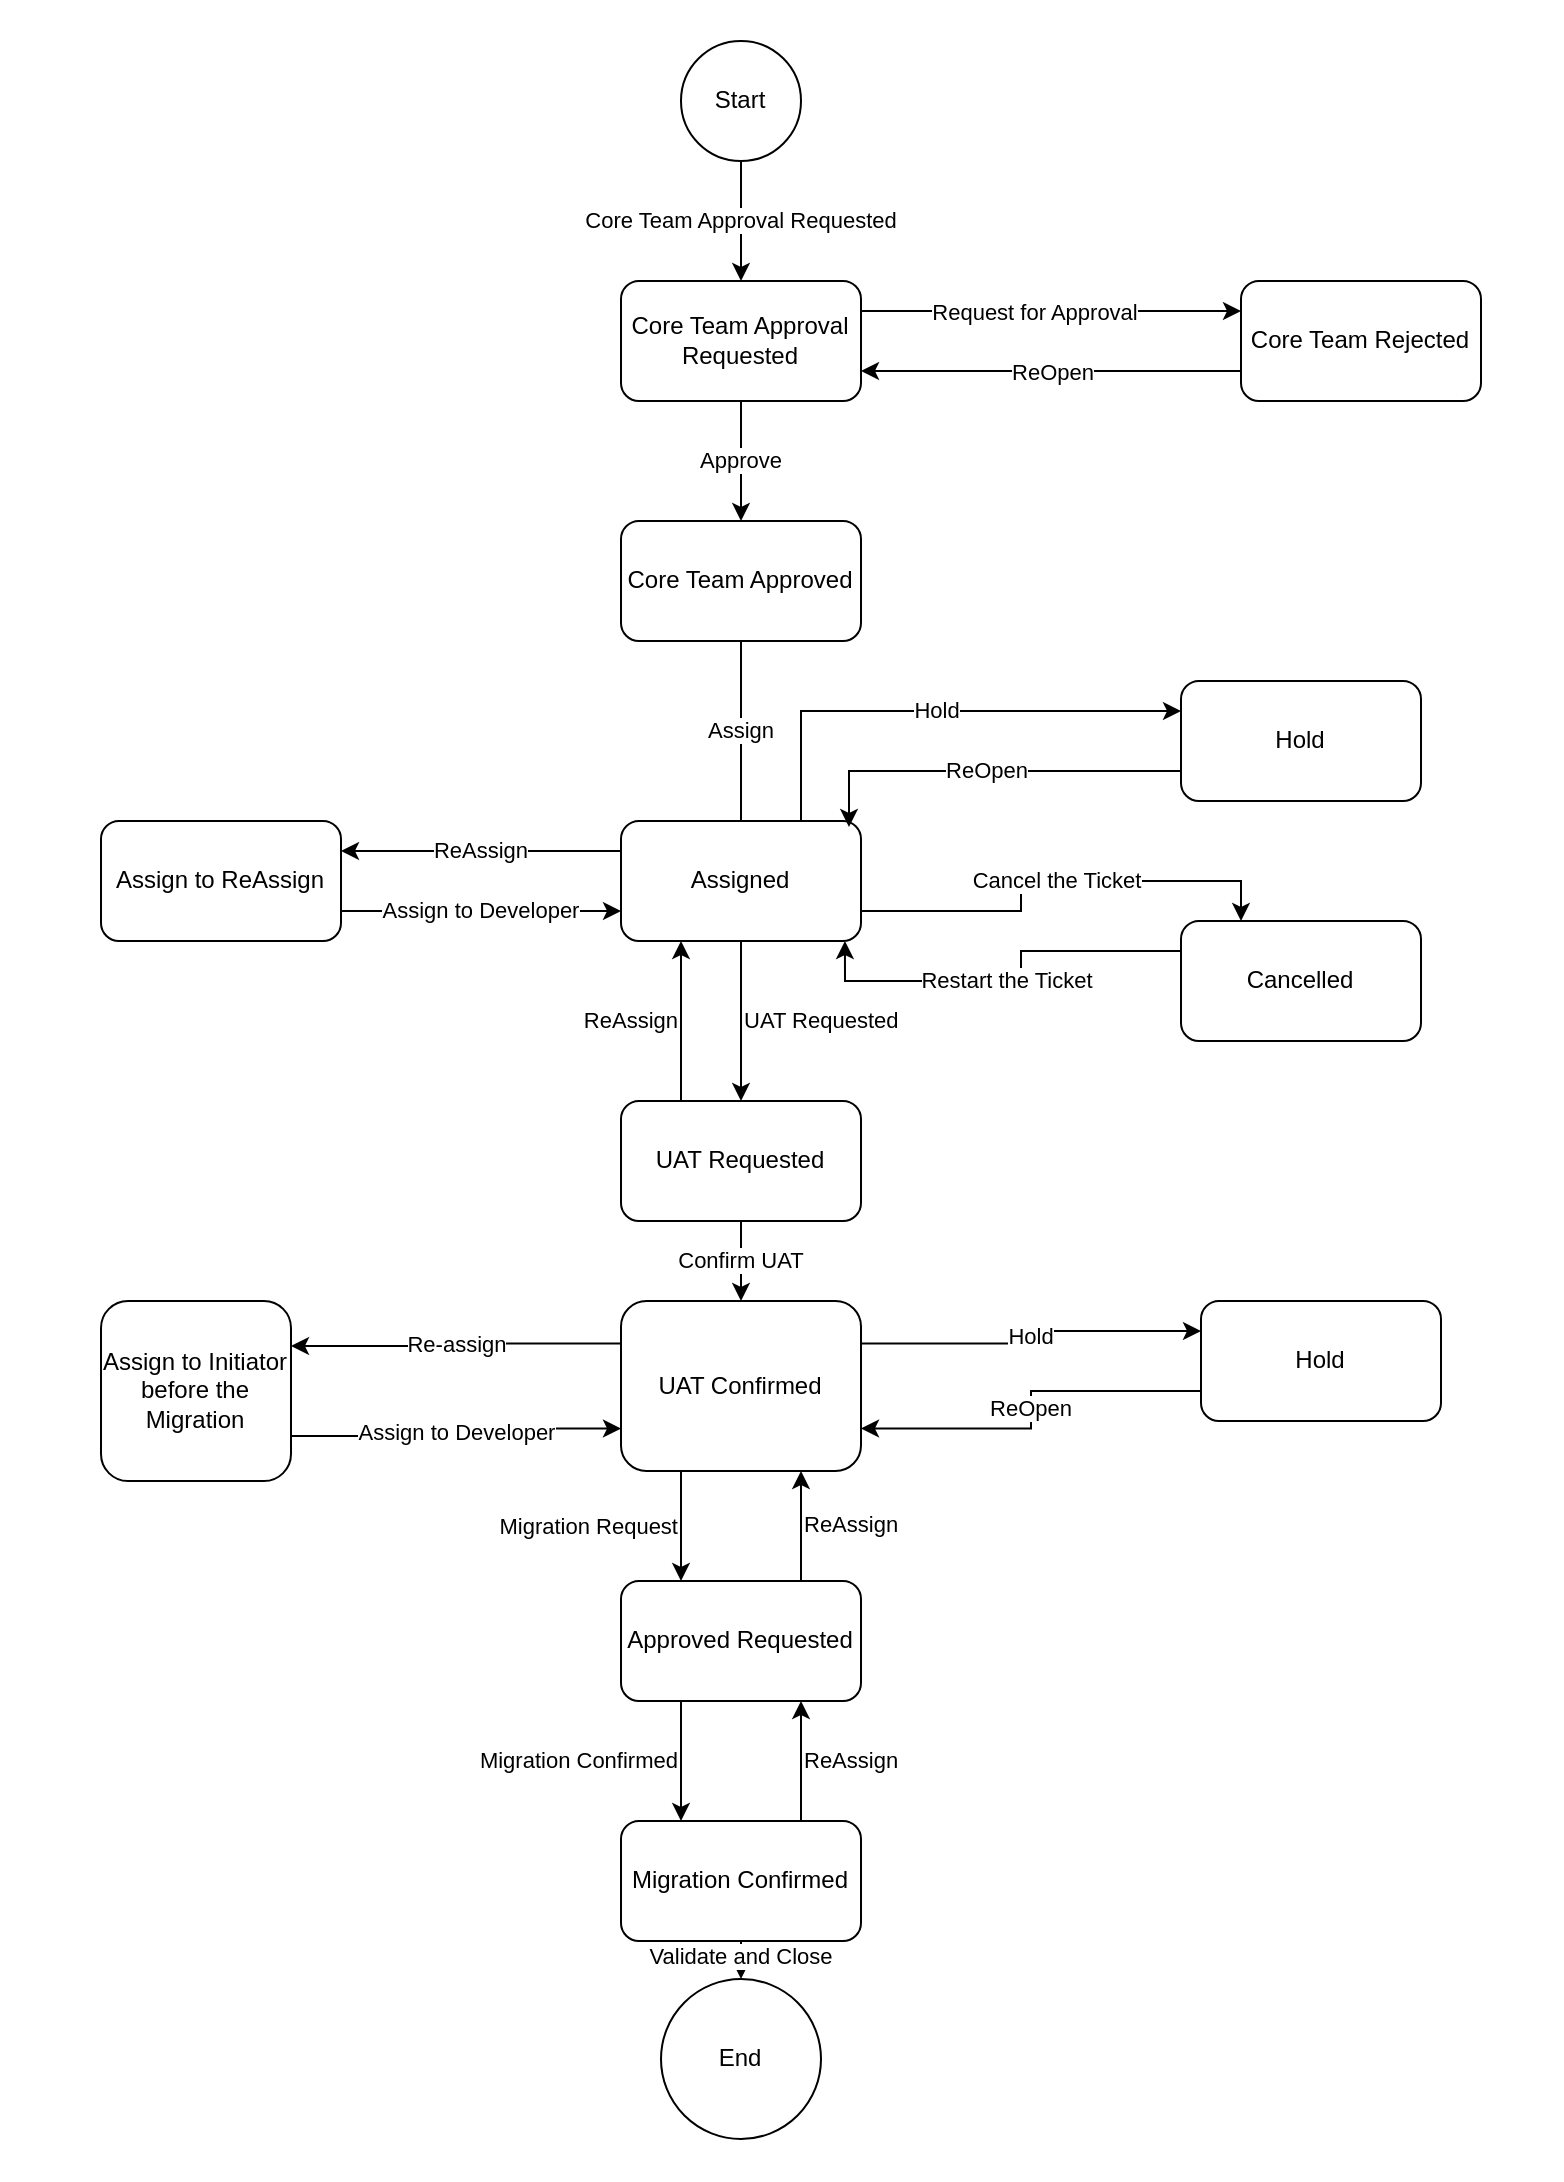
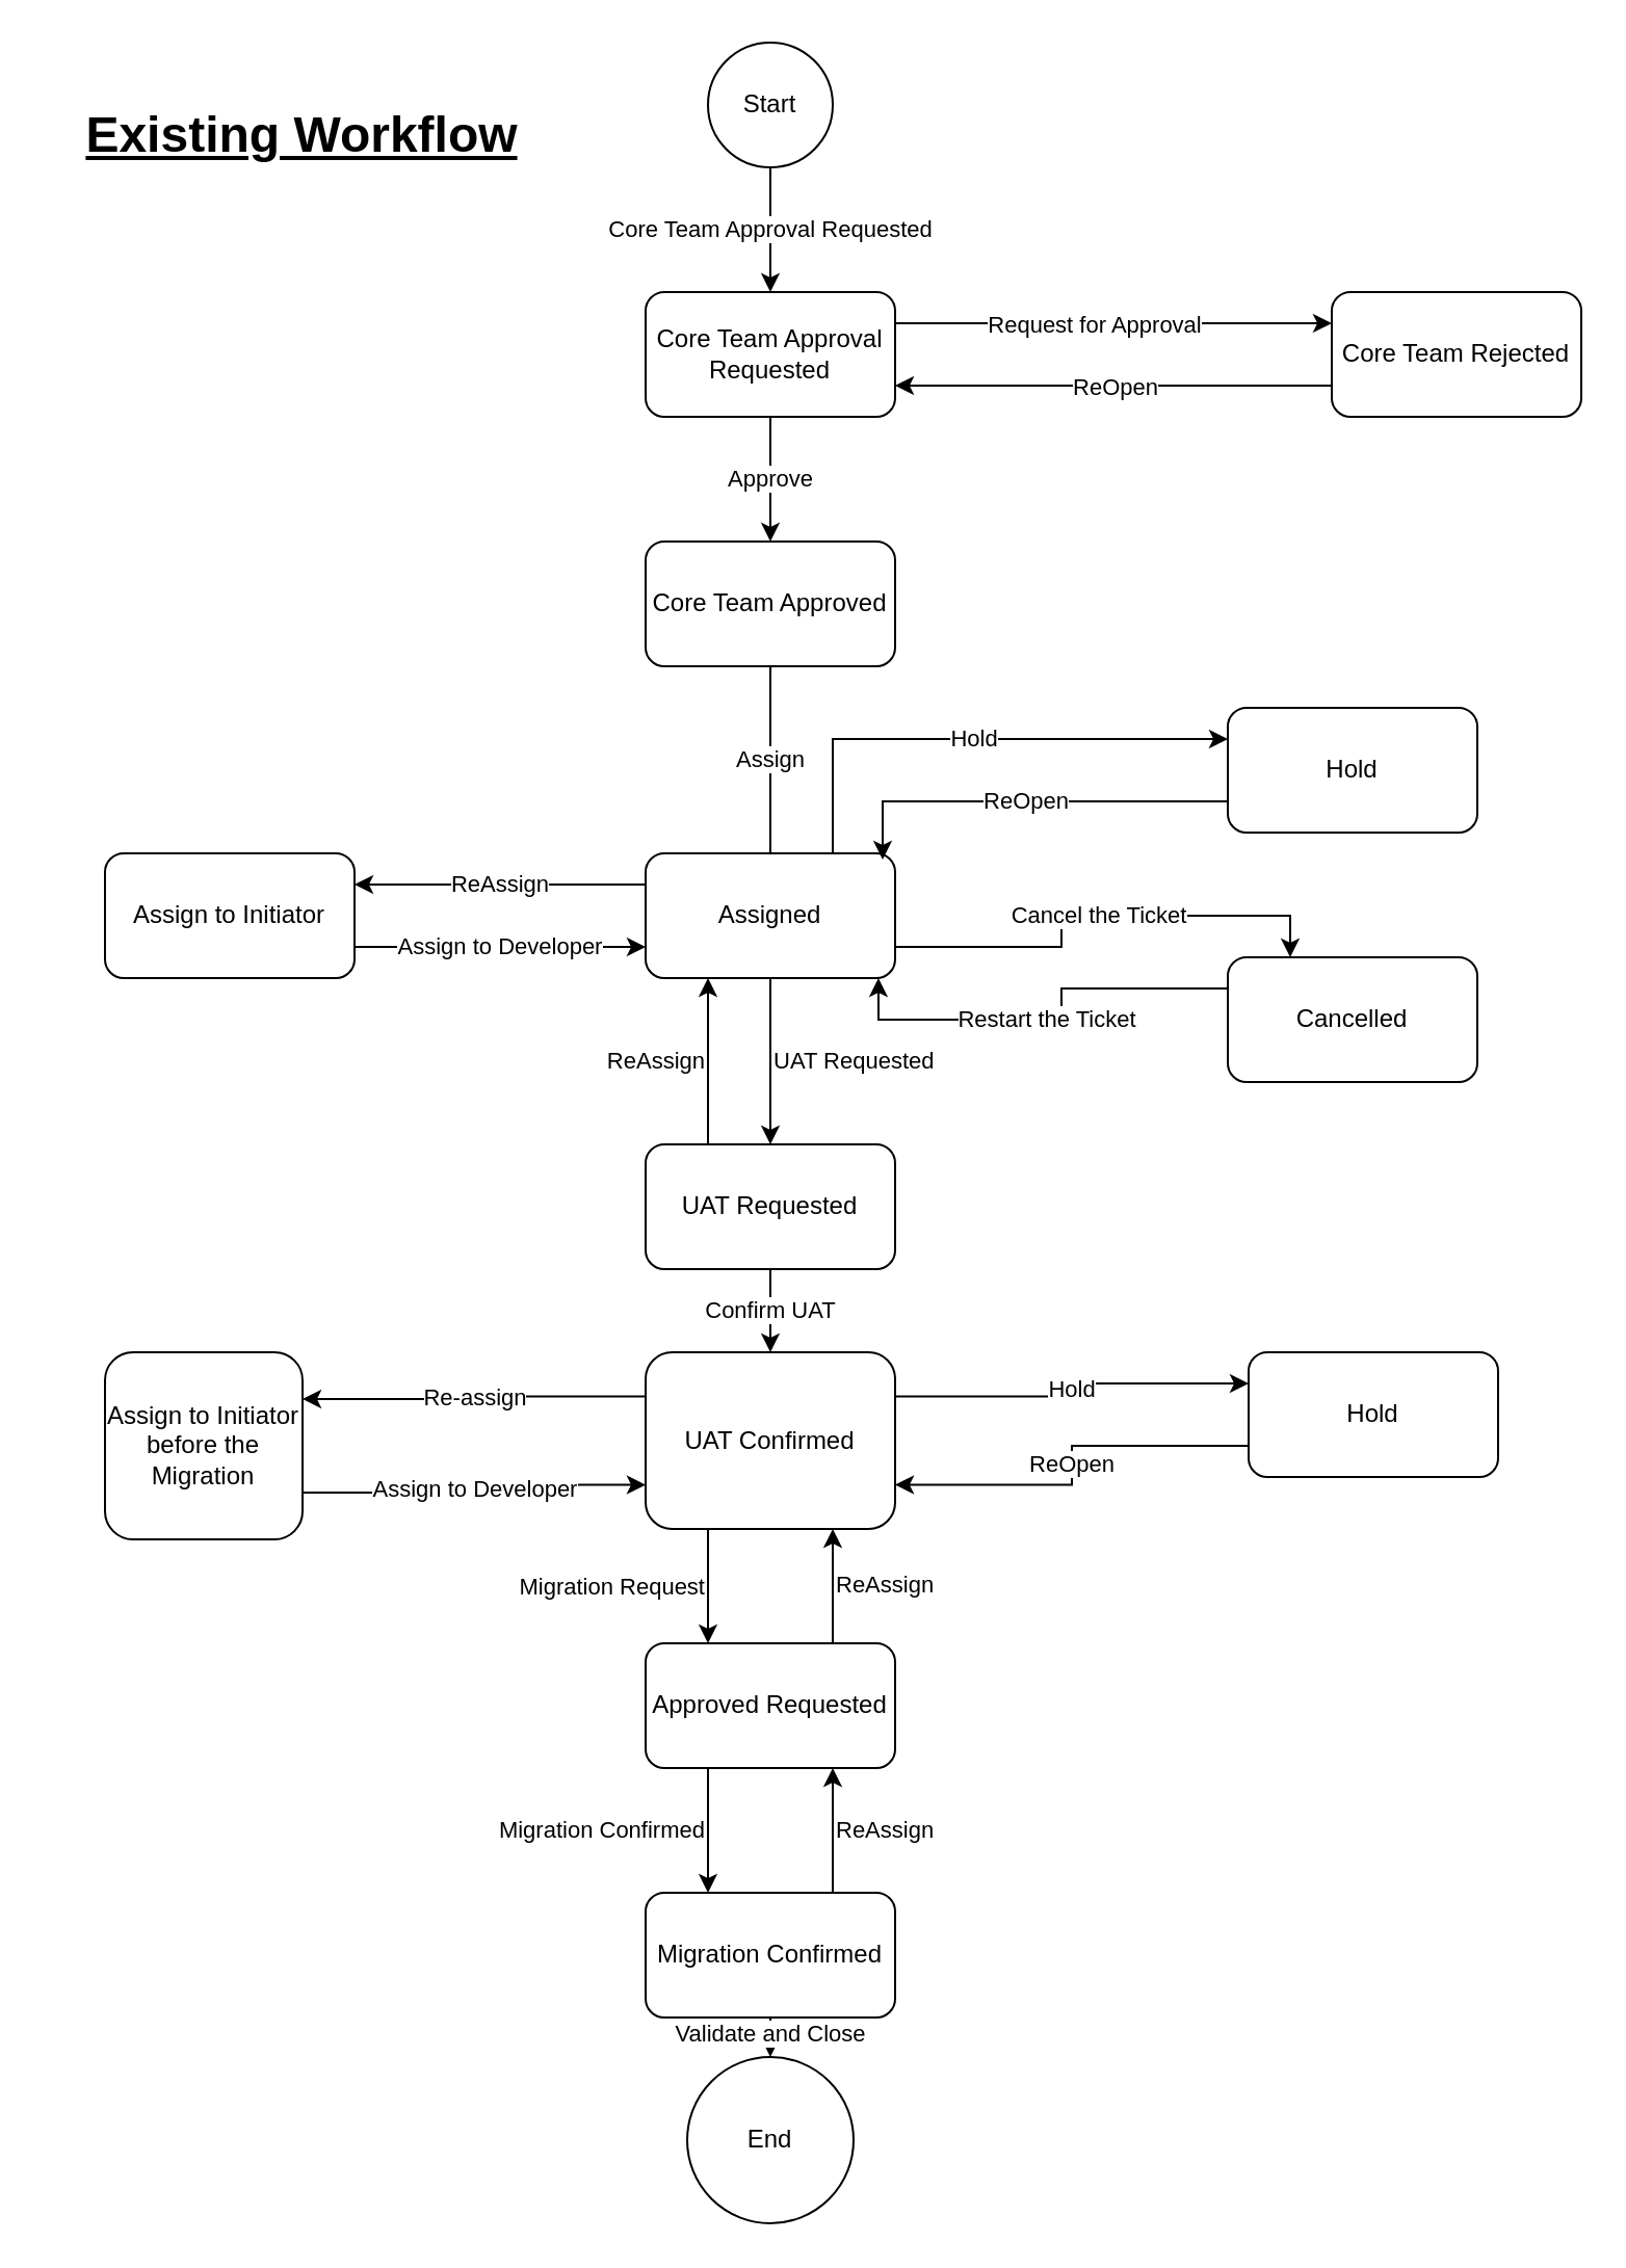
+ <mxCell id="42" value="Existing Workflow" style="text;strokeColor=none;align=center;fillColor=none;html=1;verticalAlign=middle;whiteSpace=wrap;rounded=0;fontSize=24;fontStyle=5" vertex="1" parent="1"><mxGeometry x="20" y="50" width="250" height="30" as="geometry" /></mxCell>
- <mxCell id="12" value="Core Team Rejected" style="rounded=1;whiteSpace=wrap;html=1;" vertex="1" parent="1"><mxGeometry x="620" y="140" width="120" height="60" as="geometry" /></mxCell>
+ <mxCell id="12" value="Core Team Rejected" style="rounded=1;whiteSpace=wrap;html=1;" vertex="1" parent="1"><mxGeometry x="640" y="140" width="120" height="60" as="geometry" /></mxCell>
- <mxCell id="19" value="Assign to ReAssign" style="rounded=1;whiteSpace=wrap;html=1;" vertex="1" parent="1"><mxGeometry x="50" y="410" width="120" height="60" as="geometry" /></mxCell>
+ <mxCell id="19" value="Assign to Initiator" style="rounded=1;whiteSpace=wrap;html=1;" vertex="1" parent="1"><mxGeometry x="50" y="410" width="120" height="60" as="geometry" /></mxCell>
